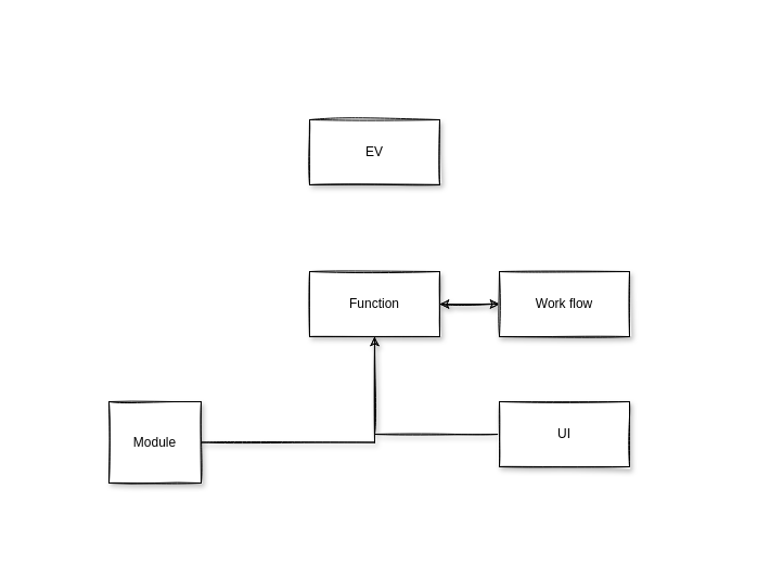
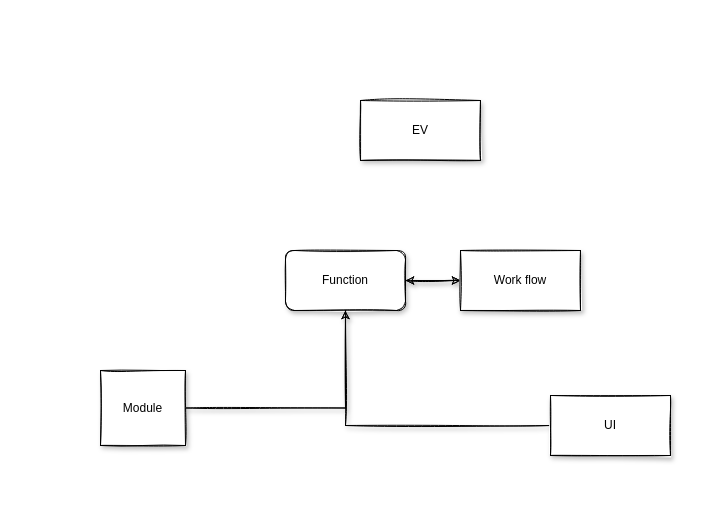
- <mxCell id="2" value="EV" style="rounded=0;whiteSpace=wrap;html=1;sketch=1;shadow=1;" vertex="1" parent="1"><mxGeometry x="285" y="110" width="120" height="60" as="geometry" /></mxCell>
+ <mxCell id="2" value="EV" style="rounded=0;whiteSpace=wrap;html=1;sketch=1;shadow=1;" vertex="1" parent="1"><mxGeometry x="360" y="100" width="120" height="60" as="geometry" /></mxCell>
- <mxCell id="4" value="Function" style="rounded=0;whiteSpace=wrap;html=1;sketch=1;shadow=1;" vertex="1" parent="1"><mxGeometry x="285" y="250" width="120" height="60" as="geometry" /></mxCell>
+ <mxCell id="4" value="Function" style="whiteSpace=wrap;html=1;sketch=1;shadow=1;rounded=1;" vertex="1" parent="1"><mxGeometry x="285" y="250" width="120" height="60" as="geometry" /></mxCell>
- <mxCell id="8" value="UI" style="rounded=0;whiteSpace=wrap;html=1;sketch=1;shadow=1;" vertex="1" parent="1"><mxGeometry x="460" y="370" width="120" height="60" as="geometry" /></mxCell>
+ <mxCell id="8" value="UI" style="rounded=0;whiteSpace=wrap;html=1;sketch=1;shadow=1;" vertex="1" parent="1"><mxGeometry x="550" y="395" width="120" height="60" as="geometry" /></mxCell>
